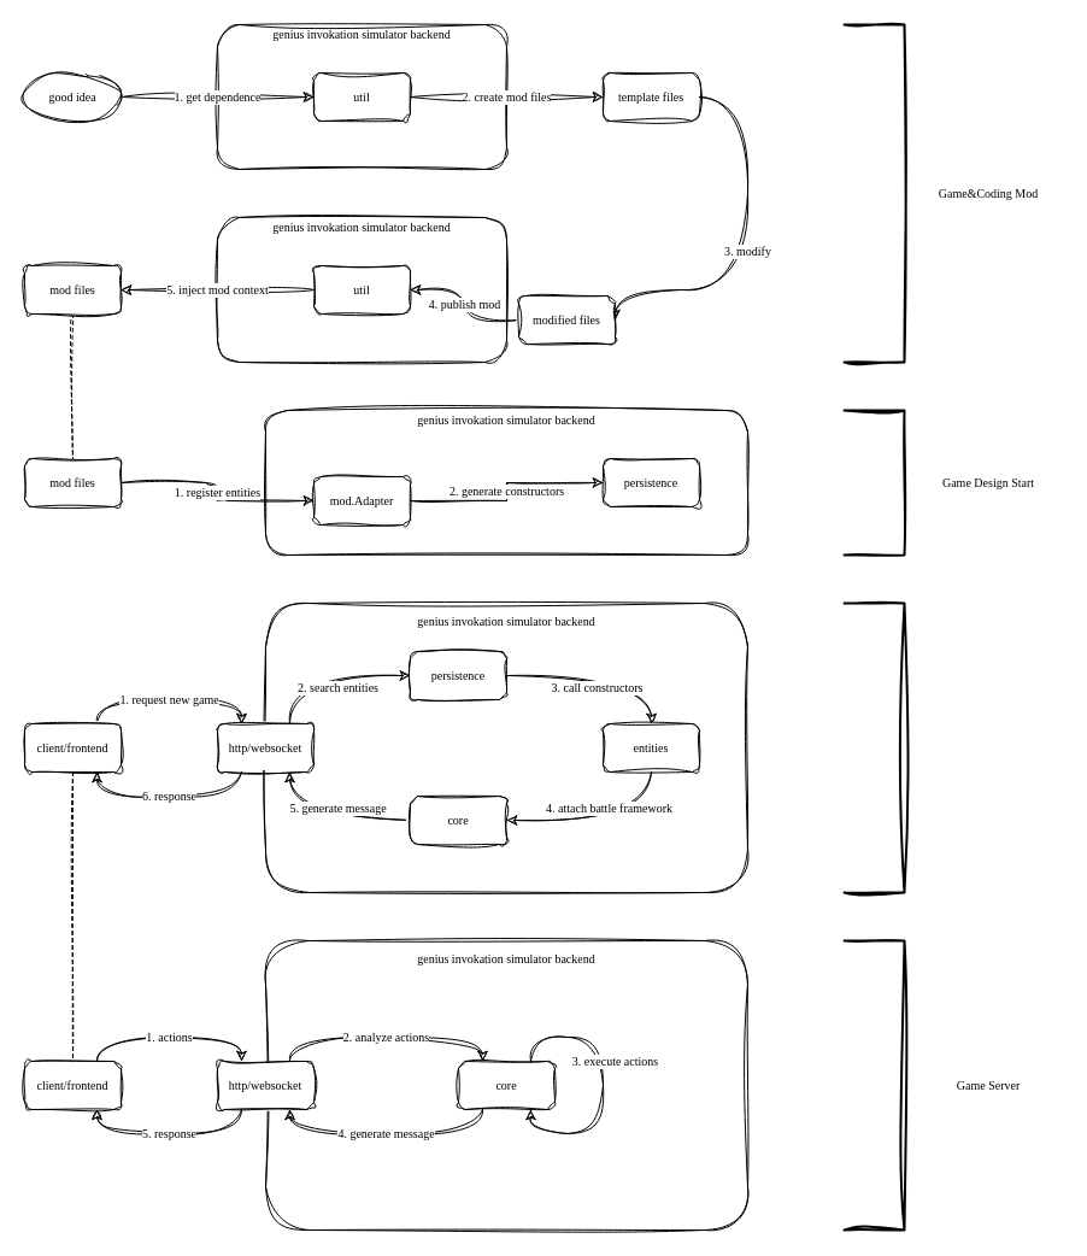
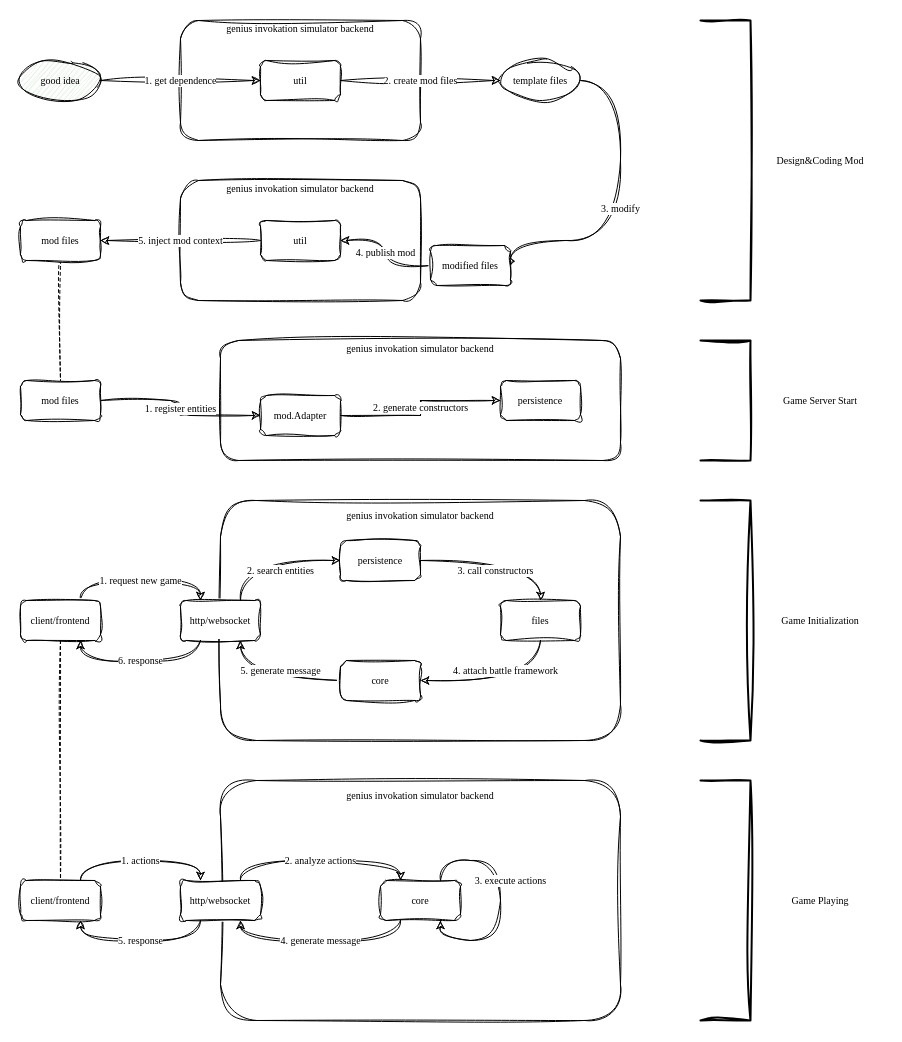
- <mxCell id="35" value="good idea" style="ellipse;whiteSpace=wrap;html=1;shadow=0;sketch=1;hachureGap=4;jiggle=2;curveFitting=1;fontFamily=Comic Sans MS;fontSize=10;" parent="1" vertex="1"><mxGeometry x="20" y="60" width="80" height="40" as="geometry" /></mxCell>
+ <mxCell id="35" value="good idea" style="ellipse;whiteSpace=wrap;html=1;shadow=0;sketch=1;hachureGap=4;jiggle=2;curveFitting=1;fontFamily=Comic Sans MS;fontSize=10;fillColor=#d5e8d4;" parent="1" vertex="1"><mxGeometry x="20" y="60" width="80" height="40" as="geometry" /></mxCell>
- <mxCell id="33" value="template files" style="rounded=1;whiteSpace=wrap;html=1;sketch=1;curveFitting=1;jiggle=2;shadow=0;fontFamily=Comic Sans MS;fontSize=10;" parent="1" vertex="1"><mxGeometry x="500" y="60" width="80" height="40" as="geometry" /></mxCell>
+ <mxCell id="33" value="template files" style="ellipse;whiteSpace=wrap;html=1;sketch=1;curveFitting=1;jiggle=2;shadow=0;fontFamily=Comic Sans MS;fontSize=10;" parent="1" vertex="1"><mxGeometry x="500" y="60" width="80" height="40" as="geometry" /></mxCell>
- <mxCell id="41" value="Game&amp;amp;Coding Mod" style="text;html=1;strokeColor=none;fillColor=none;align=center;verticalAlign=middle;whiteSpace=wrap;rounded=0;shadow=0;sketch=1;hachureGap=4;jiggle=2;curveFitting=1;fontFamily=Comic Sans MS;fontSize=10;" parent="39" vertex="1"><mxGeometry x="60" y="125" width="120" height="30" as="geometry" /></mxCell>
+ <mxCell id="41" value="Design&amp;amp;Coding Mod" style="text;html=1;strokeColor=none;fillColor=none;align=center;verticalAlign=middle;whiteSpace=wrap;rounded=0;shadow=0;sketch=1;hachureGap=4;jiggle=2;curveFitting=1;fontFamily=Comic Sans MS;fontSize=10;" parent="39" vertex="1"><mxGeometry x="60" y="125" width="120" height="30" as="geometry" /></mxCell>
- <mxCell id="32" value="3. modify" style="edgeStyle=orthogonalEdgeStyle;rounded=0;sketch=1;hachureGap=4;jiggle=2;curveFitting=1;orthogonalLoop=1;jettySize=auto;html=1;entryX=1;entryY=0.5;entryDx=0;entryDy=0;shadow=0;fontFamily=Comic Sans MS;fontSize=10;curved=1;exitX=1;exitY=0.5;exitDx=0;exitDy=0;" parent="1" source="33" target="38" edge="1"><mxGeometry relative="1" as="geometry"><mxPoint x="610" y="90" as="sourcePoint" /><Array as="points"><mxPoint x="620" y="80" /><mxPoint x="620" y="240" /></Array></mxGeometry></mxCell>
+ <mxCell id="32" value="3. modify" style="edgeStyle=orthogonalEdgeStyle;rounded=0;sketch=1;hachureGap=4;jiggle=2;curveFitting=1;orthogonalLoop=1;jettySize=auto;html=1;entryX=1;entryY=0.5;entryDx=0;entryDy=0;shadow=0;fontFamily=Comic Sans MS;fontSize=10;curved=1;exitX=1;exitY=0.5;exitDx=0;exitDy=0;endArrow=diamond;" parent="1" source="33" target="38" edge="1"><mxGeometry relative="1" as="geometry"><mxPoint x="610" y="90" as="sourcePoint" /><Array as="points"><mxPoint x="620" y="80" /><mxPoint x="620" y="240" /></Array></mxGeometry></mxCell>
- <mxCell id="27" value="Game Design Start" style="text;html=1;strokeColor=none;fillColor=none;align=center;verticalAlign=middle;whiteSpace=wrap;rounded=0;shadow=0;sketch=1;hachureGap=4;jiggle=2;curveFitting=1;fontFamily=Comic Sans MS;fontSize=10;" parent="25" vertex="1"><mxGeometry x="60" y="45" width="120" height="30" as="geometry" /></mxCell>
+ <mxCell id="27" value="Game Server Start" style="text;html=1;strokeColor=none;fillColor=none;align=center;verticalAlign=middle;whiteSpace=wrap;rounded=0;shadow=0;sketch=1;hachureGap=4;jiggle=2;curveFitting=1;fontFamily=Comic Sans MS;fontSize=10;" parent="25" vertex="1"><mxGeometry x="60" y="45" width="120" height="30" as="geometry" /></mxCell>
- <mxCell id="10" value="entities" style="rounded=1;whiteSpace=wrap;html=1;sketch=1;curveFitting=1;jiggle=2;shadow=0;fontFamily=Comic Sans MS;fontSize=10;" parent="2" vertex="1"><mxGeometry x="280" y="100" width="80" height="40" as="geometry" /></mxCell>
+ <mxCell id="10" value="files" style="rounded=1;whiteSpace=wrap;html=1;sketch=1;curveFitting=1;jiggle=2;shadow=0;fontFamily=Comic Sans MS;fontSize=10;" parent="2" vertex="1"><mxGeometry x="280" y="100" width="80" height="40" as="geometry" /></mxCell>
+ <mxCell id="51" value="Game Initialization" style="text;html=1;strokeColor=none;fillColor=none;align=center;verticalAlign=middle;whiteSpace=wrap;rounded=0;shadow=0;sketch=1;hachureGap=4;jiggle=2;curveFitting=1;fontFamily=Comic Sans MS;fontSize=10;" parent="49" vertex="1"><mxGeometry x="60" y="90" width="120" height="60" as="geometry" /></mxCell>
- <mxCell id="65" value="Game Server" style="text;html=1;strokeColor=none;fillColor=none;align=center;verticalAlign=middle;whiteSpace=wrap;rounded=0;shadow=0;sketch=1;hachureGap=4;jiggle=2;curveFitting=1;fontFamily=Comic Sans MS;fontSize=10;" vertex="1" parent="63"><mxGeometry x="60" y="90" width="120" height="60" as="geometry" /></mxCell>
+ <mxCell id="65" value="Game Playing" style="text;html=1;strokeColor=none;fillColor=none;align=center;verticalAlign=middle;whiteSpace=wrap;rounded=0;shadow=0;sketch=1;hachureGap=4;jiggle=2;curveFitting=1;fontFamily=Comic Sans MS;fontSize=10;" vertex="1" parent="63"><mxGeometry x="60" y="90" width="120" height="60" as="geometry" /></mxCell>
